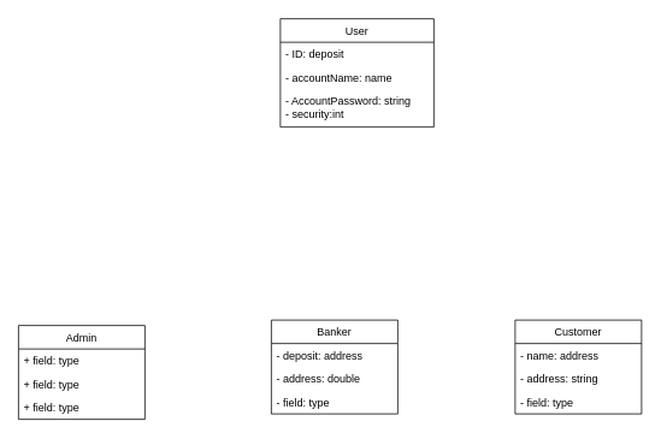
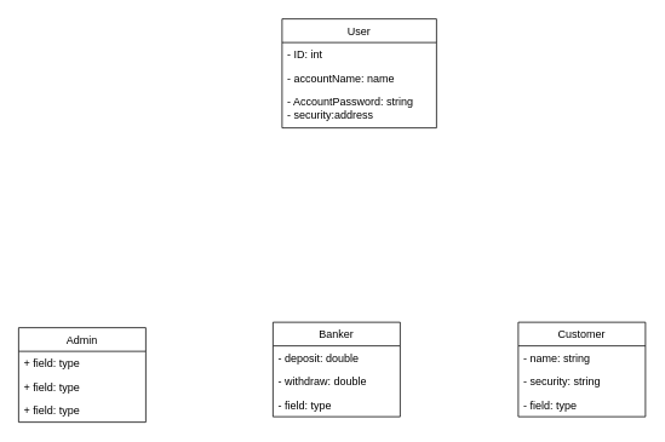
- <mxCell id="3" value="- ID: deposit" style="text;strokeColor=none;fillColor=none;align=left;verticalAlign=top;spacingLeft=4;spacingRight=4;overflow=hidden;rotatable=0;points=[[0,0.5],[1,0.5]];portConstraint=eastwest;" vertex="1" parent="2"><mxGeometry y="26" width="170" height="26" as="geometry" /></mxCell>
+ <mxCell id="3" value="- ID: int" style="text;strokeColor=none;fillColor=none;align=left;verticalAlign=top;spacingLeft=4;spacingRight=4;overflow=hidden;rotatable=0;points=[[0,0.5],[1,0.5]];portConstraint=eastwest;" vertex="1" parent="2"><mxGeometry y="26" width="170" height="26" as="geometry" /></mxCell>
- <mxCell id="5" value="- AccountPassword: string&#10;- security:int" style="text;strokeColor=none;fillColor=none;align=left;verticalAlign=top;spacingLeft=4;spacingRight=4;overflow=hidden;rotatable=0;points=[[0,0.5],[1,0.5]];portConstraint=eastwest;" vertex="1" parent="2"><mxGeometry y="78" width="170" height="42" as="geometry" /></mxCell>
+ <mxCell id="5" value="- AccountPassword: string&#10;- security:address" style="text;strokeColor=none;fillColor=none;align=left;verticalAlign=top;spacingLeft=4;spacingRight=4;overflow=hidden;rotatable=0;points=[[0,0.5],[1,0.5]];portConstraint=eastwest;" vertex="1" parent="2"><mxGeometry y="78" width="170" height="42" as="geometry" /></mxCell>
- <mxCell id="11" value="- deposit: address" style="text;strokeColor=none;fillColor=none;align=left;verticalAlign=top;spacingLeft=4;spacingRight=4;overflow=hidden;rotatable=0;points=[[0,0.5],[1,0.5]];portConstraint=eastwest;" vertex="1" parent="10"><mxGeometry y="26" width="140" height="26" as="geometry" /></mxCell>
+ <mxCell id="11" value="- deposit: double" style="text;strokeColor=none;fillColor=none;align=left;verticalAlign=top;spacingLeft=4;spacingRight=4;overflow=hidden;rotatable=0;points=[[0,0.5],[1,0.5]];portConstraint=eastwest;" vertex="1" parent="10"><mxGeometry y="26" width="140" height="26" as="geometry" /></mxCell>
- <mxCell id="15" value="- name: address" style="text;strokeColor=none;fillColor=none;align=left;verticalAlign=top;spacingLeft=4;spacingRight=4;overflow=hidden;rotatable=0;points=[[0,0.5],[1,0.5]];portConstraint=eastwest;" vertex="1" parent="14"><mxGeometry y="26" width="140" height="26" as="geometry" /></mxCell>
+ <mxCell id="15" value="- name: string" style="text;strokeColor=none;fillColor=none;align=left;verticalAlign=top;spacingLeft=4;spacingRight=4;overflow=hidden;rotatable=0;points=[[0,0.5],[1,0.5]];portConstraint=eastwest;" vertex="1" parent="14"><mxGeometry y="26" width="140" height="26" as="geometry" /></mxCell>
- <mxCell id="12" value="- address: double" style="text;strokeColor=none;fillColor=none;align=left;verticalAlign=top;spacingLeft=4;spacingRight=4;overflow=hidden;rotatable=0;points=[[0,0.5],[1,0.5]];portConstraint=eastwest;" vertex="1" parent="10"><mxGeometry y="52" width="140" height="26" as="geometry" /></mxCell>
+ <mxCell id="12" value="- withdraw: double" style="text;strokeColor=none;fillColor=none;align=left;verticalAlign=top;spacingLeft=4;spacingRight=4;overflow=hidden;rotatable=0;points=[[0,0.5],[1,0.5]];portConstraint=eastwest;" vertex="1" parent="10"><mxGeometry y="52" width="140" height="26" as="geometry" /></mxCell>
- <mxCell id="16" value="- address: string" style="text;strokeColor=none;fillColor=none;align=left;verticalAlign=top;spacingLeft=4;spacingRight=4;overflow=hidden;rotatable=0;points=[[0,0.5],[1,0.5]];portConstraint=eastwest;" vertex="1" parent="14"><mxGeometry y="52" width="140" height="26" as="geometry" /></mxCell>
+ <mxCell id="16" value="- security: string" style="text;strokeColor=none;fillColor=none;align=left;verticalAlign=top;spacingLeft=4;spacingRight=4;overflow=hidden;rotatable=0;points=[[0,0.5],[1,0.5]];portConstraint=eastwest;" vertex="1" parent="14"><mxGeometry y="52" width="140" height="26" as="geometry" /></mxCell>
